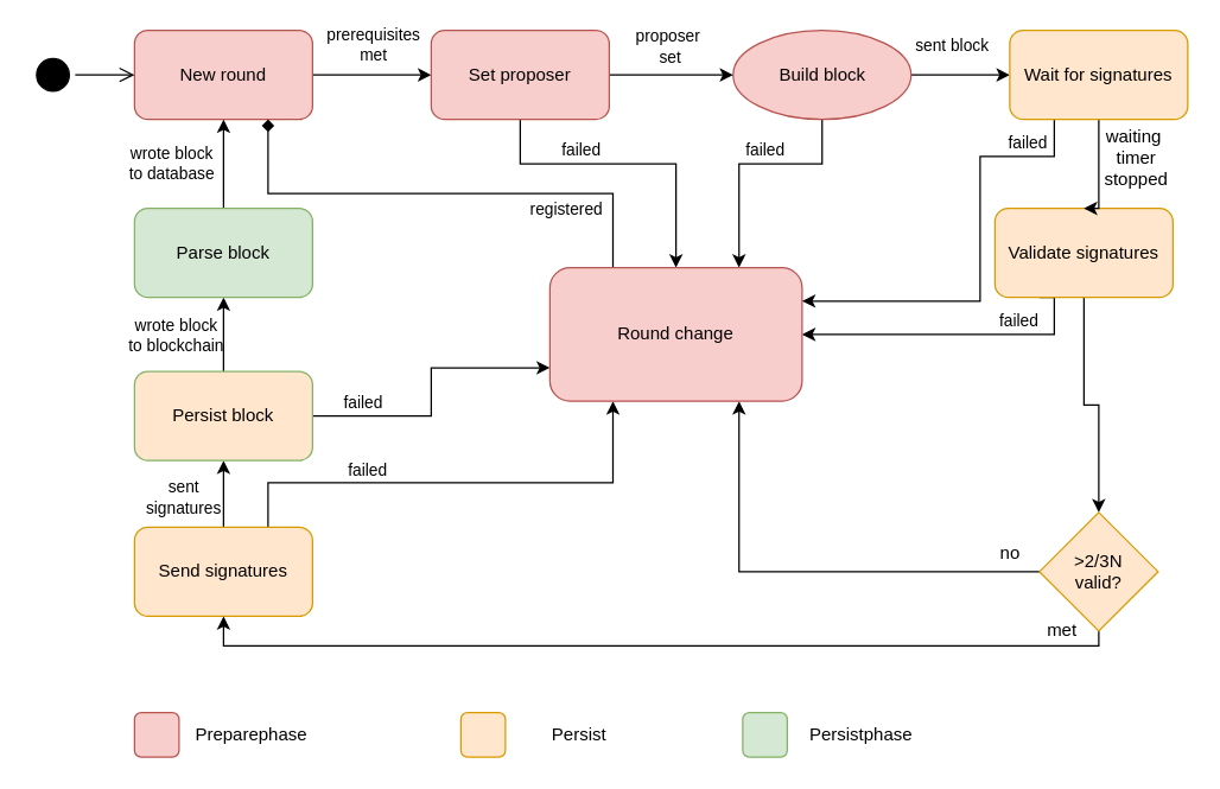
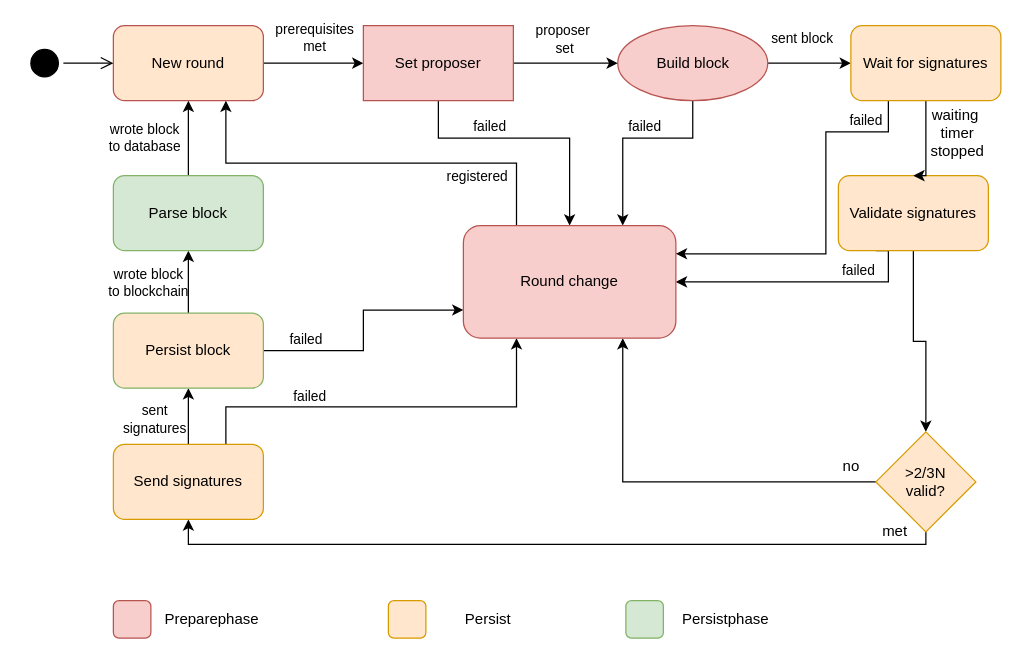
- <mxCell id="13" value="New round" style="rounded=1;whiteSpace=wrap;html=1;fillColor=#f8cecc;strokeColor=#b85450;" parent="1" vertex="1"><mxGeometry x="90" y="20" width="120" height="60" as="geometry" /></mxCell>
+ <mxCell id="13" value="New round" style="rounded=1;whiteSpace=wrap;html=1;fillColor=#ffe6cc;strokeColor=#b85450;" parent="1" vertex="1"><mxGeometry x="90" y="20" width="120" height="60" as="geometry" /></mxCell>
- <mxCell id="18" value="Set proposer" style="rounded=1;whiteSpace=wrap;html=1;fillColor=#f8cecc;strokeColor=#b85450;" parent="1" vertex="1"><mxGeometry x="290" y="20" width="120" height="60" as="geometry" /></mxCell>
+ <mxCell id="18" value="Set proposer" style="whiteSpace=wrap;html=1;fillColor=#f8cecc;strokeColor=#b85450;rounded=0;" parent="1" vertex="1"><mxGeometry x="290" y="20" width="120" height="60" as="geometry" /></mxCell>
- <mxCell id="33" style="edgeStyle=orthogonalEdgeStyle;rounded=0;orthogonalLoop=1;jettySize=auto;html=1;exitX=0.25;exitY=0;exitDx=0;exitDy=0;entryX=0.75;entryY=1;entryDx=0;entryDy=0;endArrow=diamond;" parent="1" source="35" target="13" edge="1"><mxGeometry relative="1" as="geometry"><Array as="points"><mxPoint x="413" y="130" /><mxPoint x="180" y="130" /></Array></mxGeometry></mxCell>
+ <mxCell id="33" style="edgeStyle=orthogonalEdgeStyle;rounded=0;orthogonalLoop=1;jettySize=auto;html=1;exitX=0.25;exitY=0;exitDx=0;exitDy=0;entryX=0.75;entryY=1;entryDx=0;entryDy=0;" parent="1" source="35" target="13" edge="1"><mxGeometry relative="1" as="geometry"><Array as="points"><mxPoint x="413" y="130" /><mxPoint x="180" y="130" /></Array></mxGeometry></mxCell>
